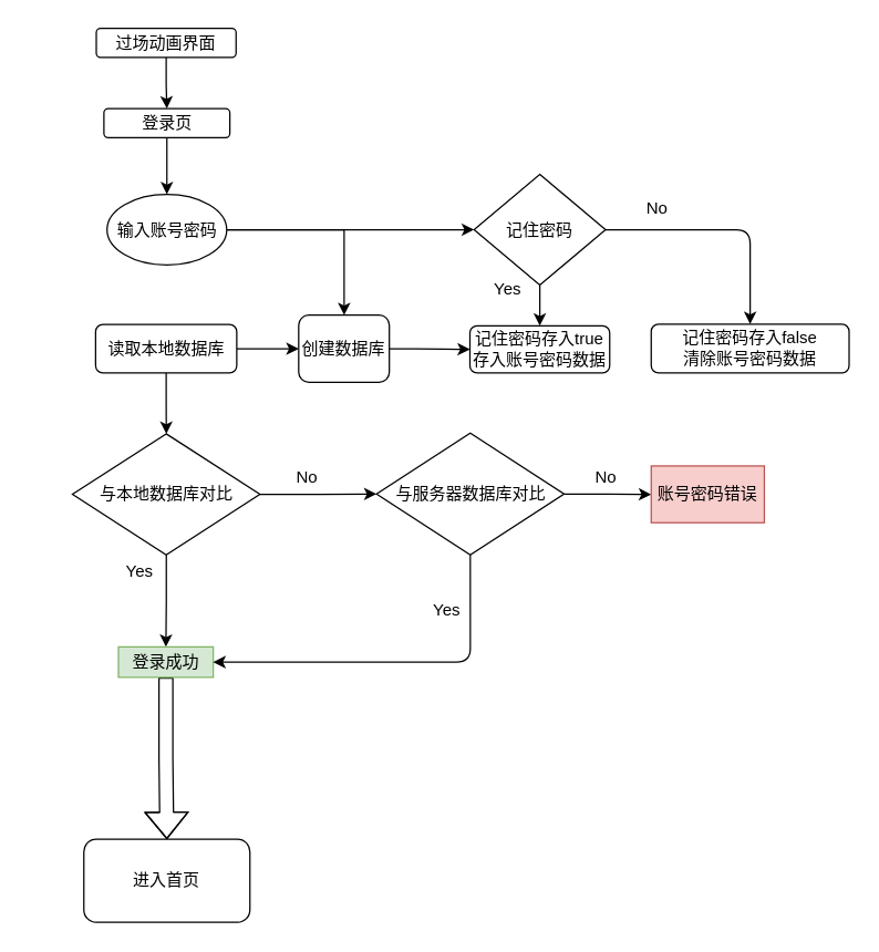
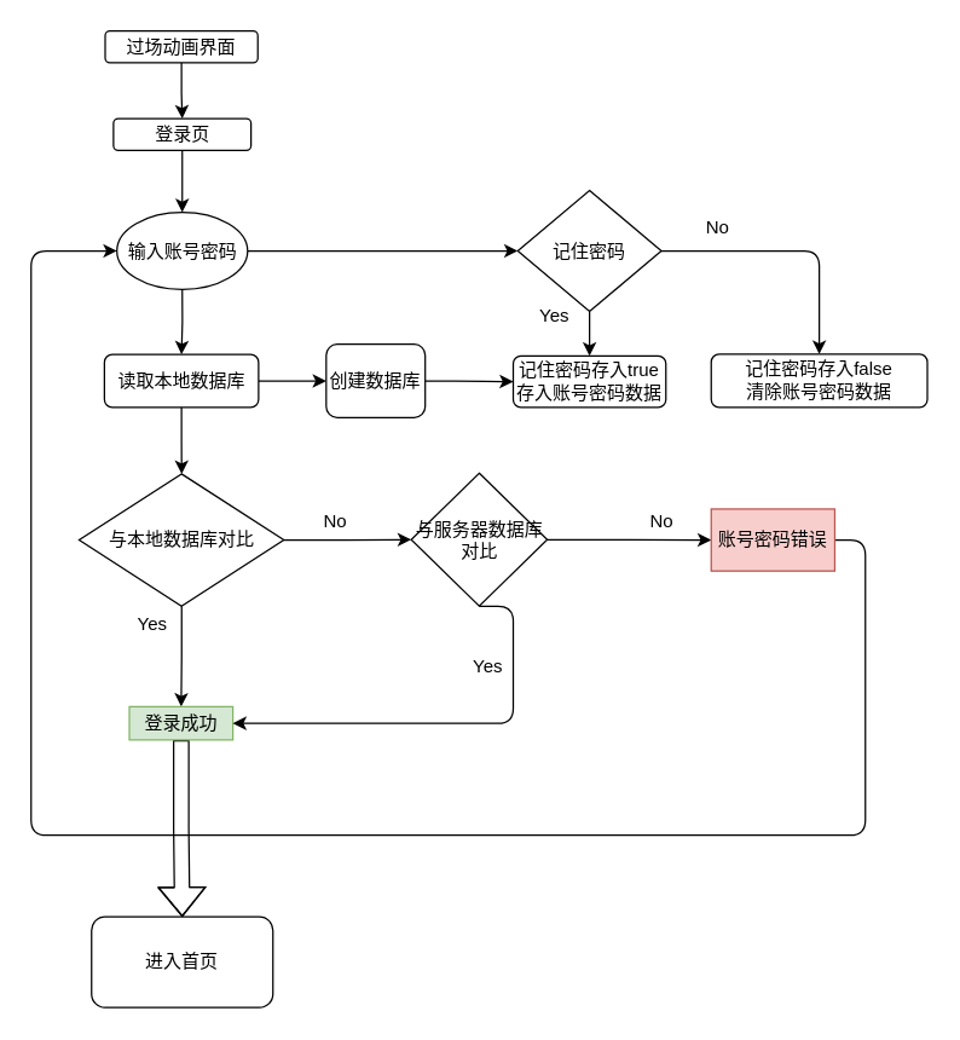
- <mxCell id="6" value="" style="edgeStyle=orthogonalEdgeStyle;rounded=0;orthogonalLoop=1;jettySize=auto;html=1;strokeColor=#000000;" parent="1" source="8" target="27" edge="1"><mxGeometry relative="1" as="geometry" /></mxCell>
+ <mxCell id="6" value="" style="edgeStyle=orthogonalEdgeStyle;rounded=0;orthogonalLoop=1;jettySize=auto;html=1;strokeColor=#000000;" parent="1" source="8" target="11" edge="1"><mxGeometry relative="1" as="geometry" /></mxCell>
- <mxCell id="20" value="与服务器数据库对比" style="rhombus;whiteSpace=wrap;html=1;rounded=0;shadow=0;strokeWidth=1;glass=0;" parent="1" vertex="1"><mxGeometry x="271.5" y="312.5" width="135.5" height="88" as="geometry" /></mxCell>
+ <mxCell id="20" value="与服务器数据库对比" style="rhombus;whiteSpace=wrap;html=1;rounded=0;shadow=0;strokeWidth=1;glass=0;" parent="1" vertex="1"><mxGeometry x="271.5" y="312.5" width="90" height="88" as="geometry" /></mxCell>
+ <mxCell id="23" style="edgeStyle=orthogonalEdgeStyle;rounded=1;sketch=0;orthogonalLoop=1;jettySize=auto;html=1;exitX=1;exitY=0.5;exitDx=0;exitDy=0;entryX=0;entryY=0.5;entryDx=0;entryDy=0;" parent="1" source="24" target="8" edge="1"><mxGeometry relative="1" as="geometry"><mxPoint x="-19.167" y="661.833" as="targetPoint" /><Array as="points"><mxPoint x="572" y="357" /><mxPoint x="572" y="552" /><mxPoint x="20" y="552" /><mxPoint x="20" y="166" /></Array></mxGeometry></mxCell>
